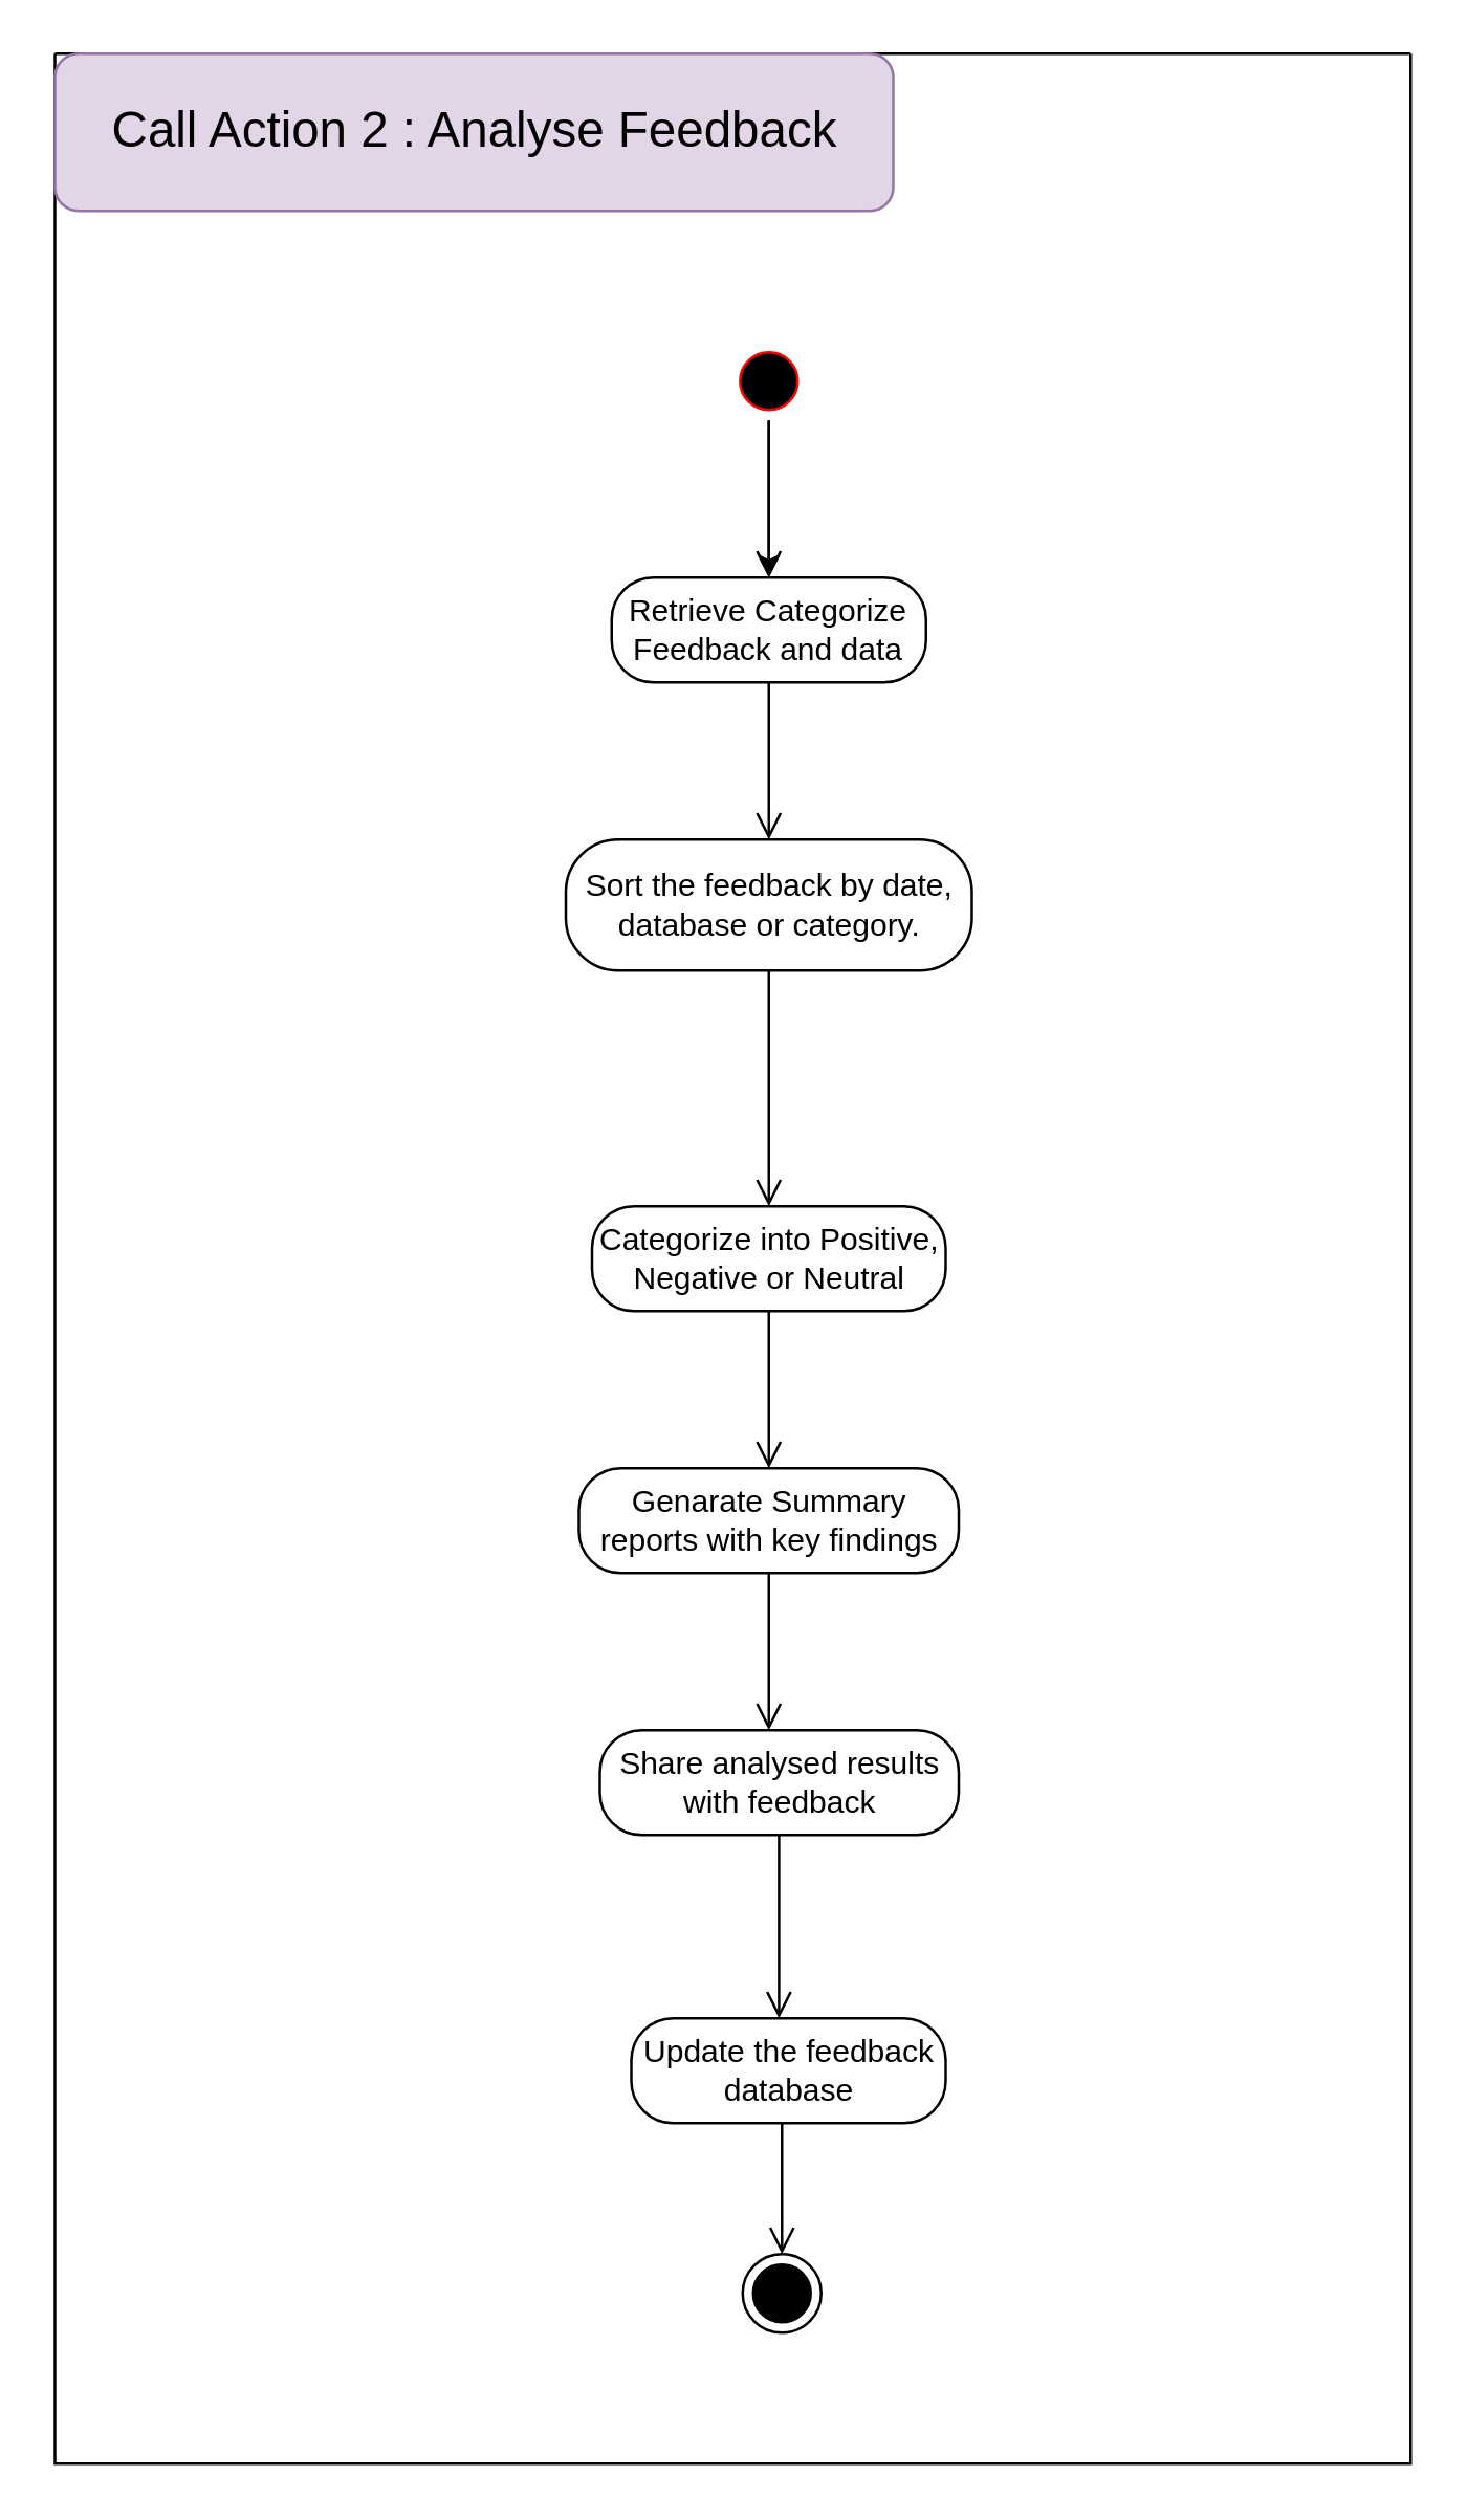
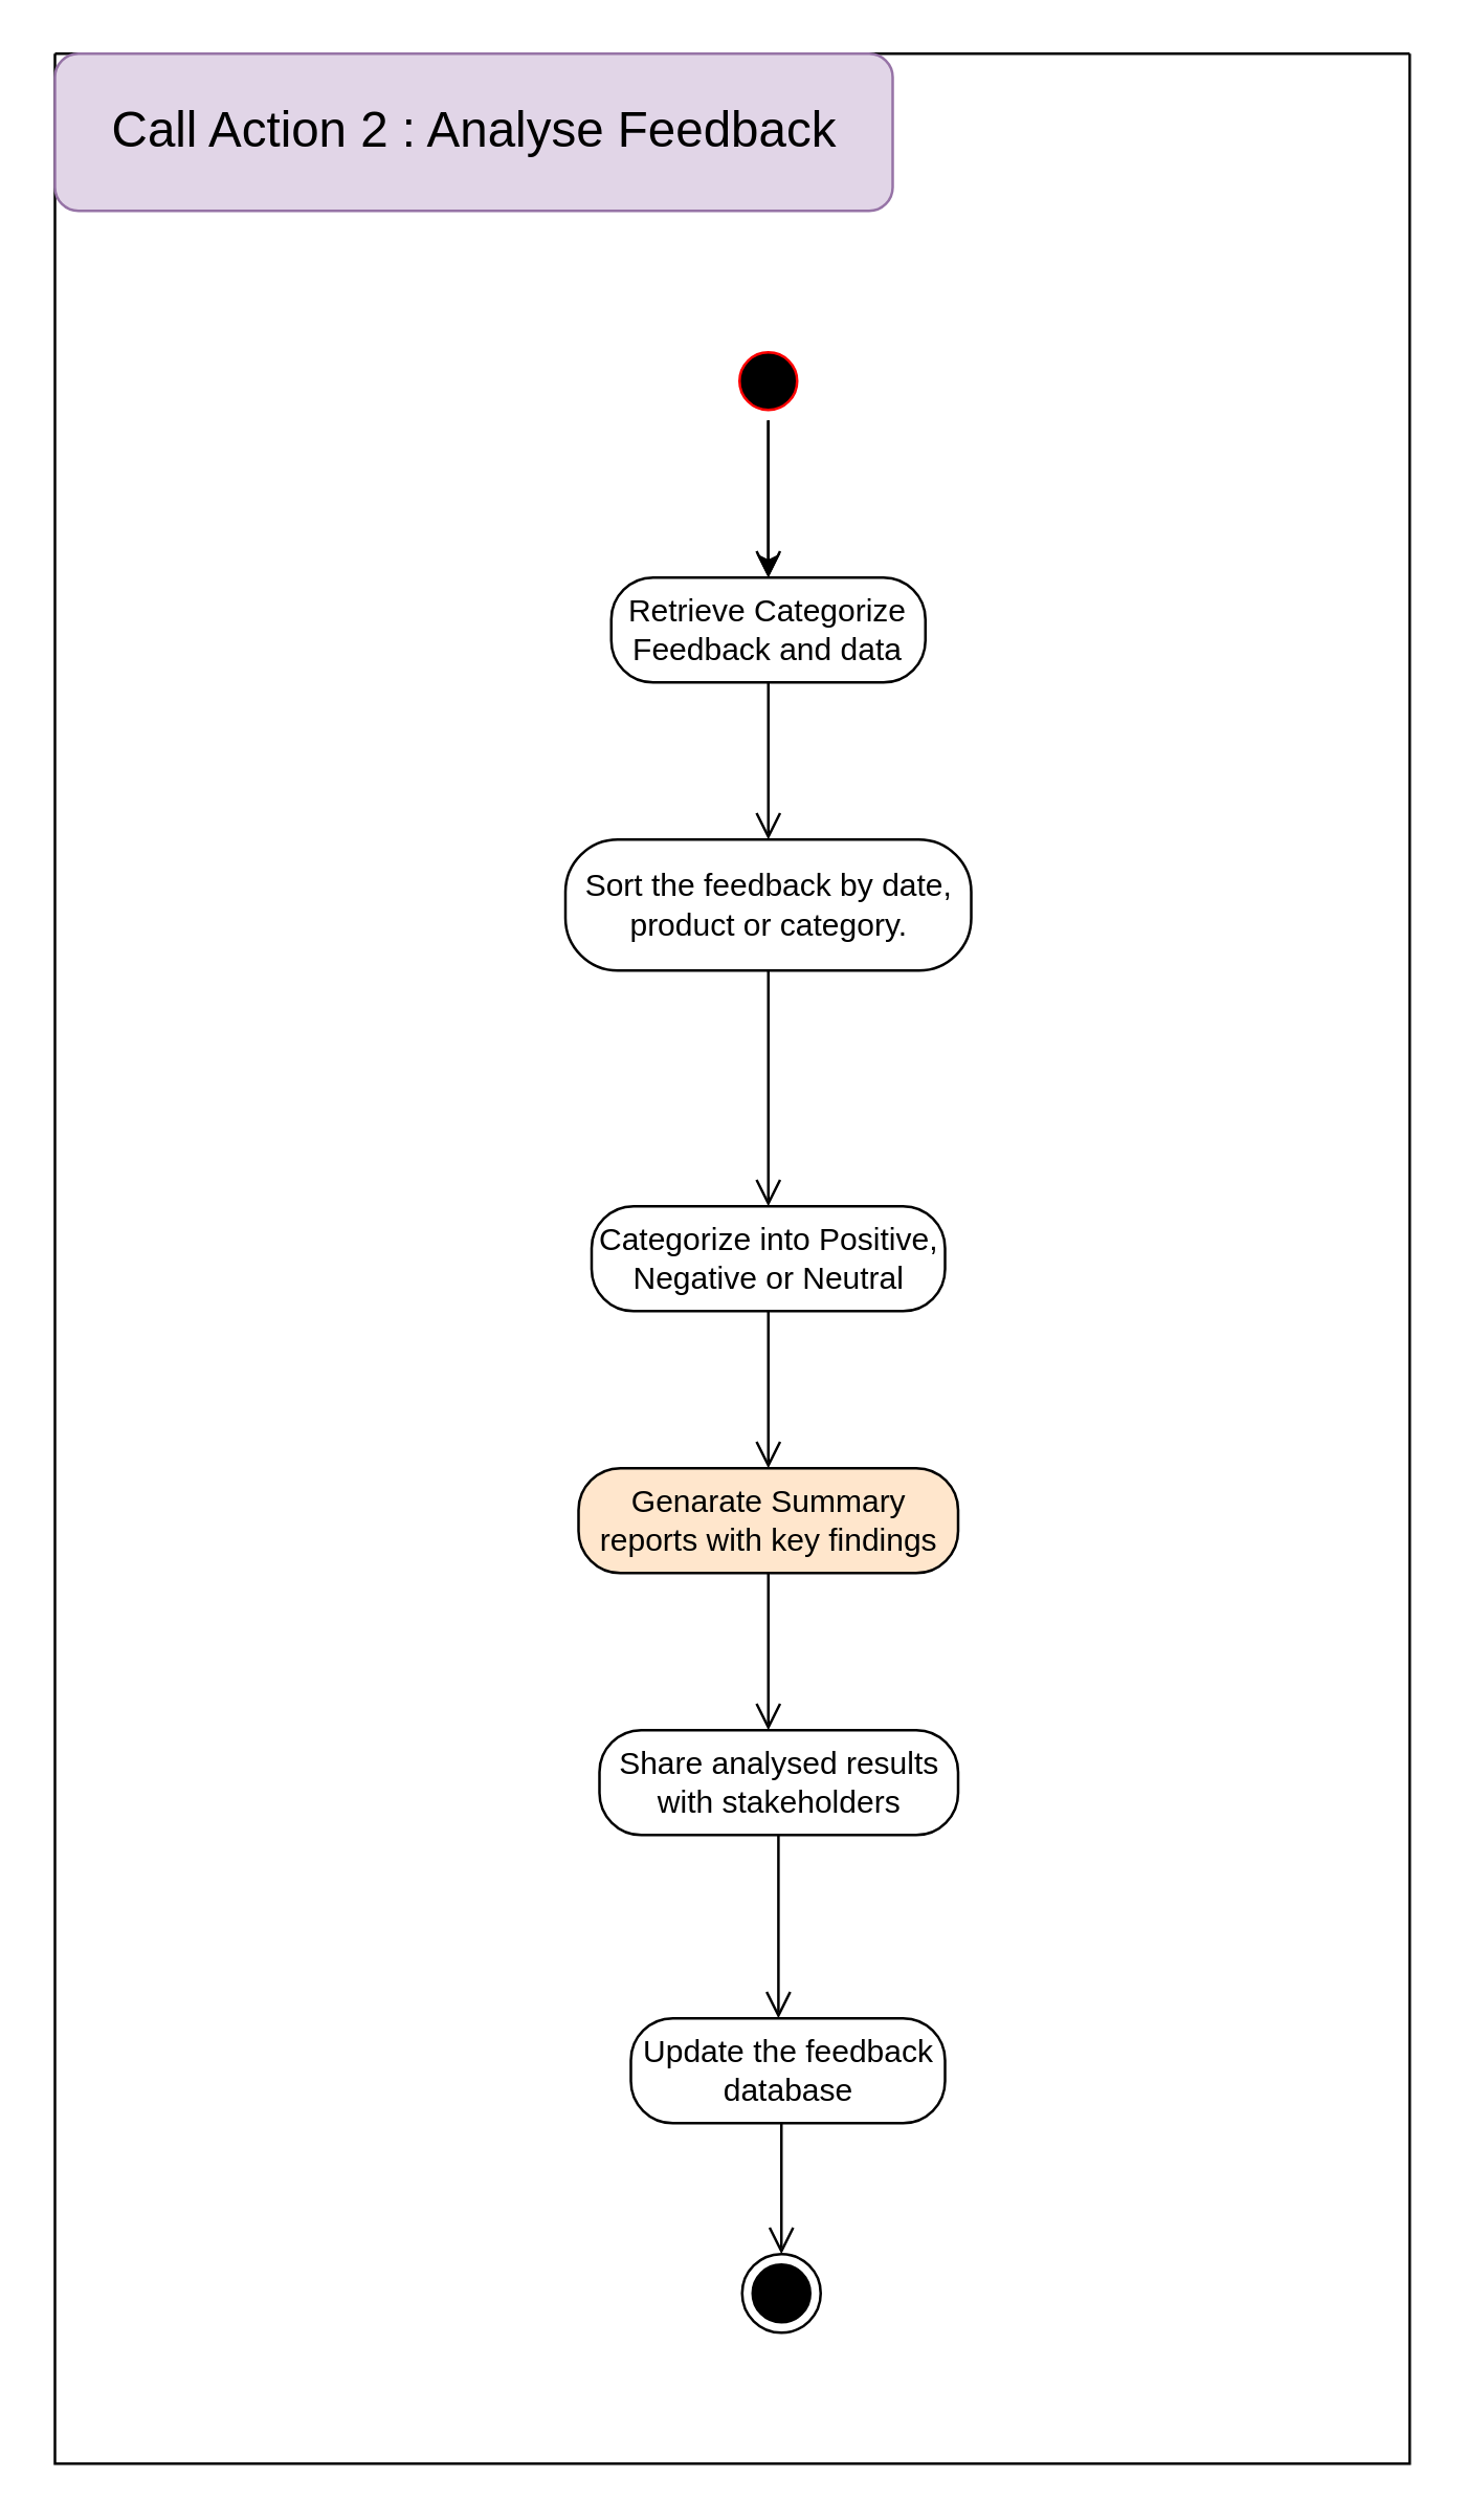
- <mxCell id="7" value="Sort the feedback by date, database or category." style="rounded=1;whiteSpace=wrap;html=1;arcSize=40;" parent="1" vertex="1"><mxGeometry x="215.5" y="320" width="155" height="50" as="geometry" /></mxCell>
+ <mxCell id="7" value="Sort the feedback by date, product or category." style="rounded=1;whiteSpace=wrap;html=1;arcSize=40;" parent="1" vertex="1"><mxGeometry x="215.5" y="320" width="155" height="50" as="geometry" /></mxCell>
- <mxCell id="11" value="Genarate Summary reports with key findings" style="rounded=1;whiteSpace=wrap;html=1;arcSize=40;" vertex="1" parent="1"><mxGeometry x="220.5" y="560" width="145" height="40" as="geometry" /></mxCell>
+ <mxCell id="11" value="Genarate Summary reports with key findings" style="rounded=1;whiteSpace=wrap;html=1;arcSize=40;fillColor=#ffe6cc;" vertex="1" parent="1"><mxGeometry x="220.5" y="560" width="145" height="40" as="geometry" /></mxCell>
- <mxCell id="13" value="Share analysed results with feedback" style="rounded=1;whiteSpace=wrap;html=1;arcSize=40;" vertex="1" parent="1"><mxGeometry x="228.5" y="660" width="137" height="40" as="geometry" /></mxCell>
+ <mxCell id="13" value="Share analysed results with stakeholders" style="rounded=1;whiteSpace=wrap;html=1;arcSize=40;" vertex="1" parent="1"><mxGeometry x="228.5" y="660" width="137" height="40" as="geometry" /></mxCell>
